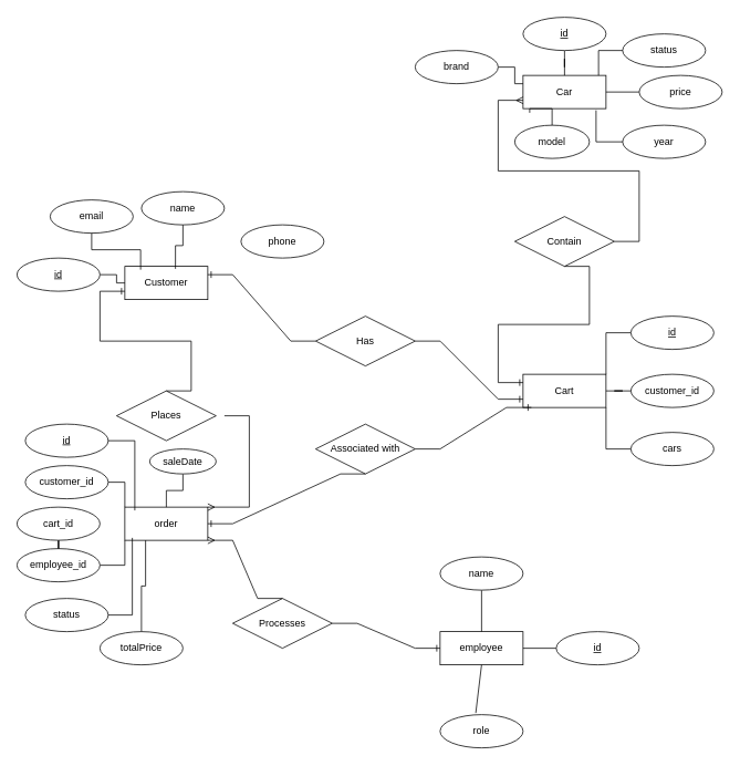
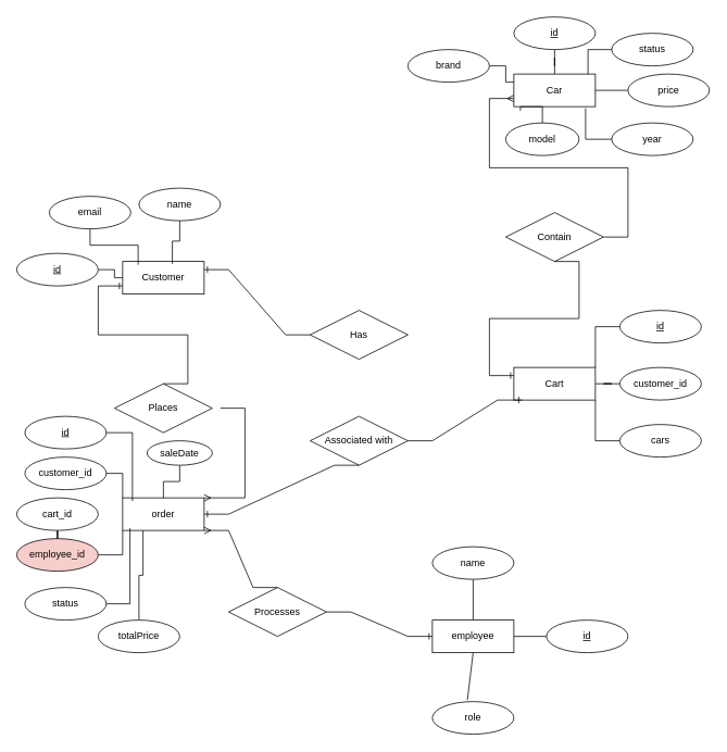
- <mxCell id="10" value="phone" style="ellipse;whiteSpace=wrap;html=1;align=center;" parent="1" vertex="1"><mxGeometry x="290" y="270" width="100" height="40" as="geometry" /></mxCell>
- <mxCell id="49" value="" style="edgeStyle=entityRelationEdgeStyle;fontSize=12;html=1;endArrow=ERone;endFill=1;rounded=0;exitX=1;exitY=0.5;exitDx=0;exitDy=0;entryX=0;entryY=0.75;entryDx=0;entryDy=0;" parent="1" source="4" target="3" edge="1"><mxGeometry width="100" height="100" relative="1" as="geometry"><mxPoint x="510" y="460" as="sourcePoint" /><mxPoint x="630" y="490" as="targetPoint" /><Array as="points"><mxPoint x="620" y="480" /><mxPoint x="620" y="490" /></Array></mxGeometry></mxCell>
- <mxCell id="39" value="employee_id" style="ellipse;whiteSpace=wrap;html=1;align=center;" parent="1" vertex="1"><mxGeometry x="20" y="660" width="100" height="40" as="geometry" /></mxCell>
+ <mxCell id="39" value="employee_id" style="ellipse;whiteSpace=wrap;html=1;align=center;fillColor=#f8cecc;" parent="1" vertex="1"><mxGeometry x="20" y="660" width="100" height="40" as="geometry" /></mxCell>
